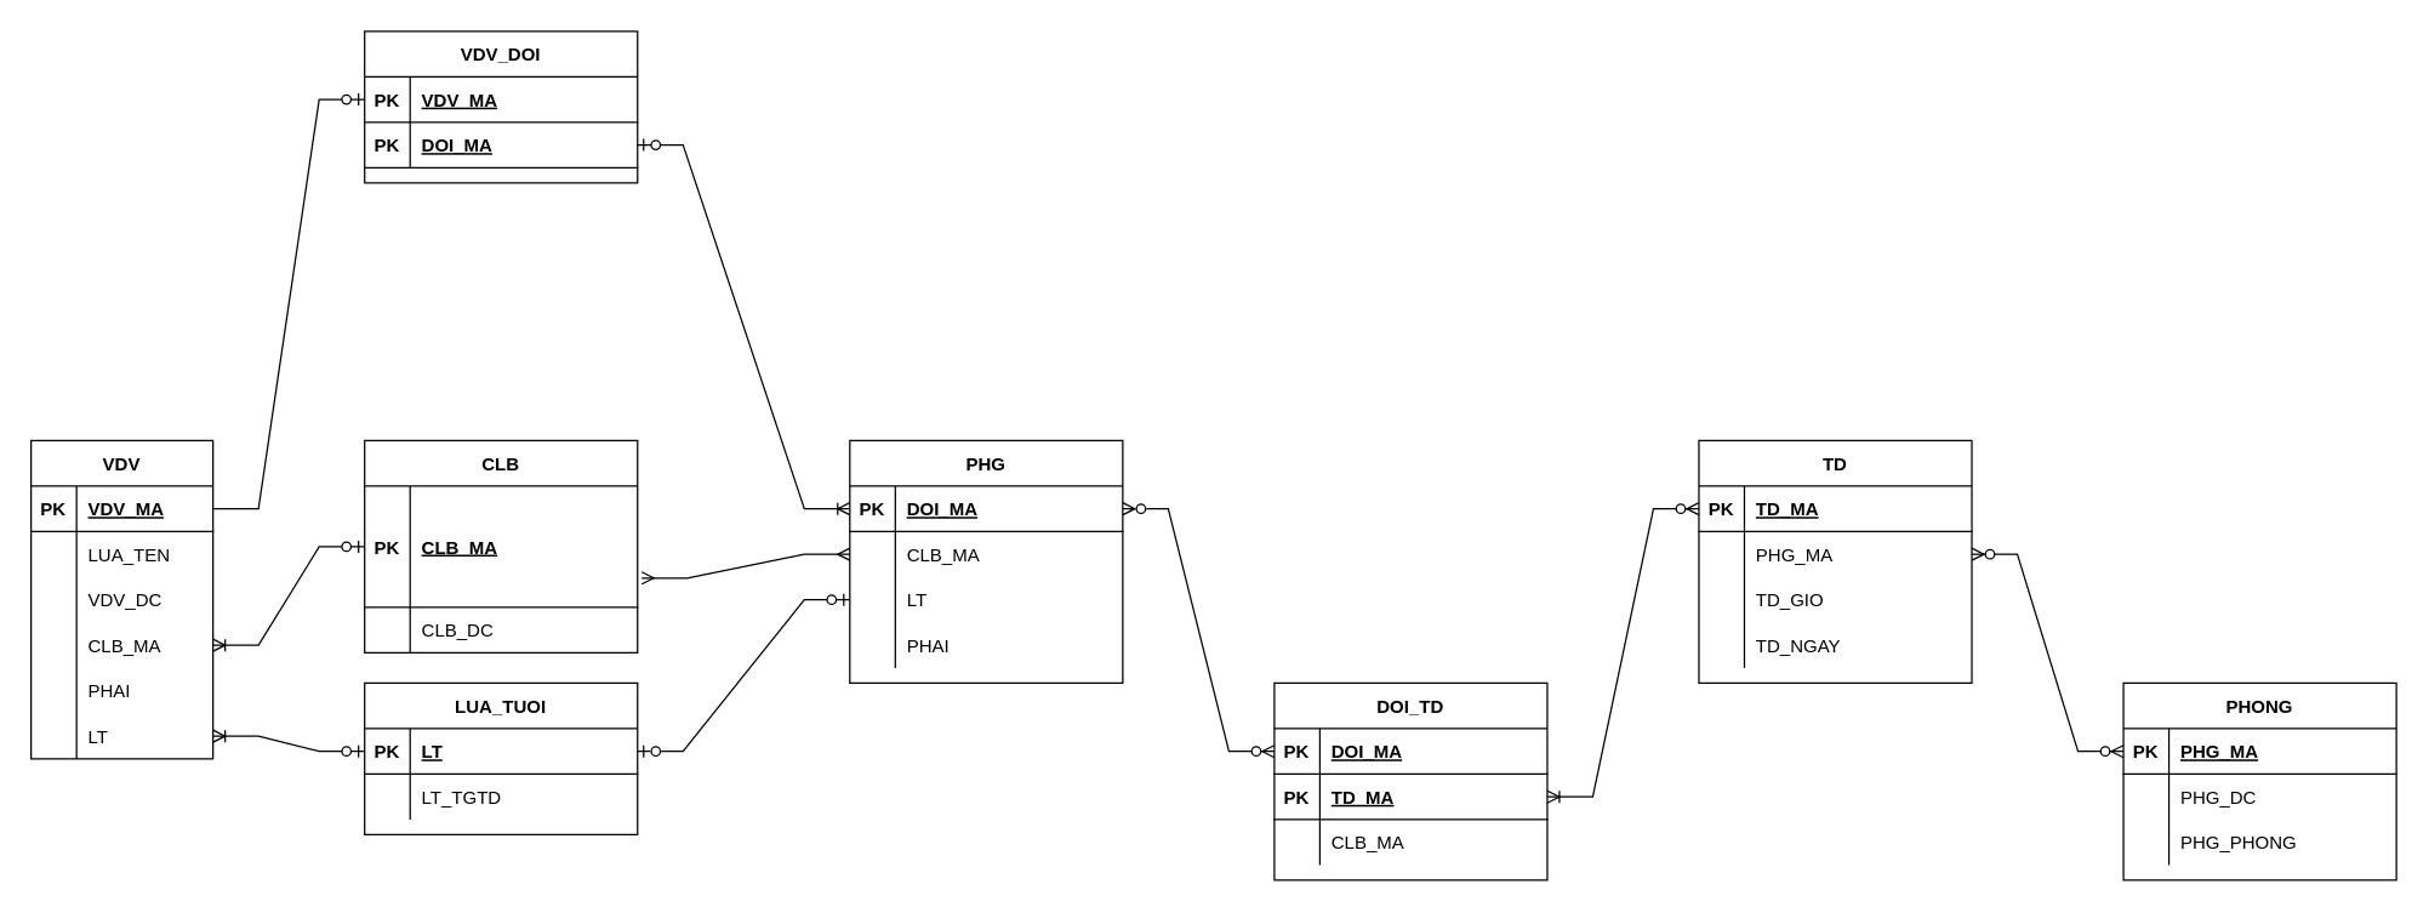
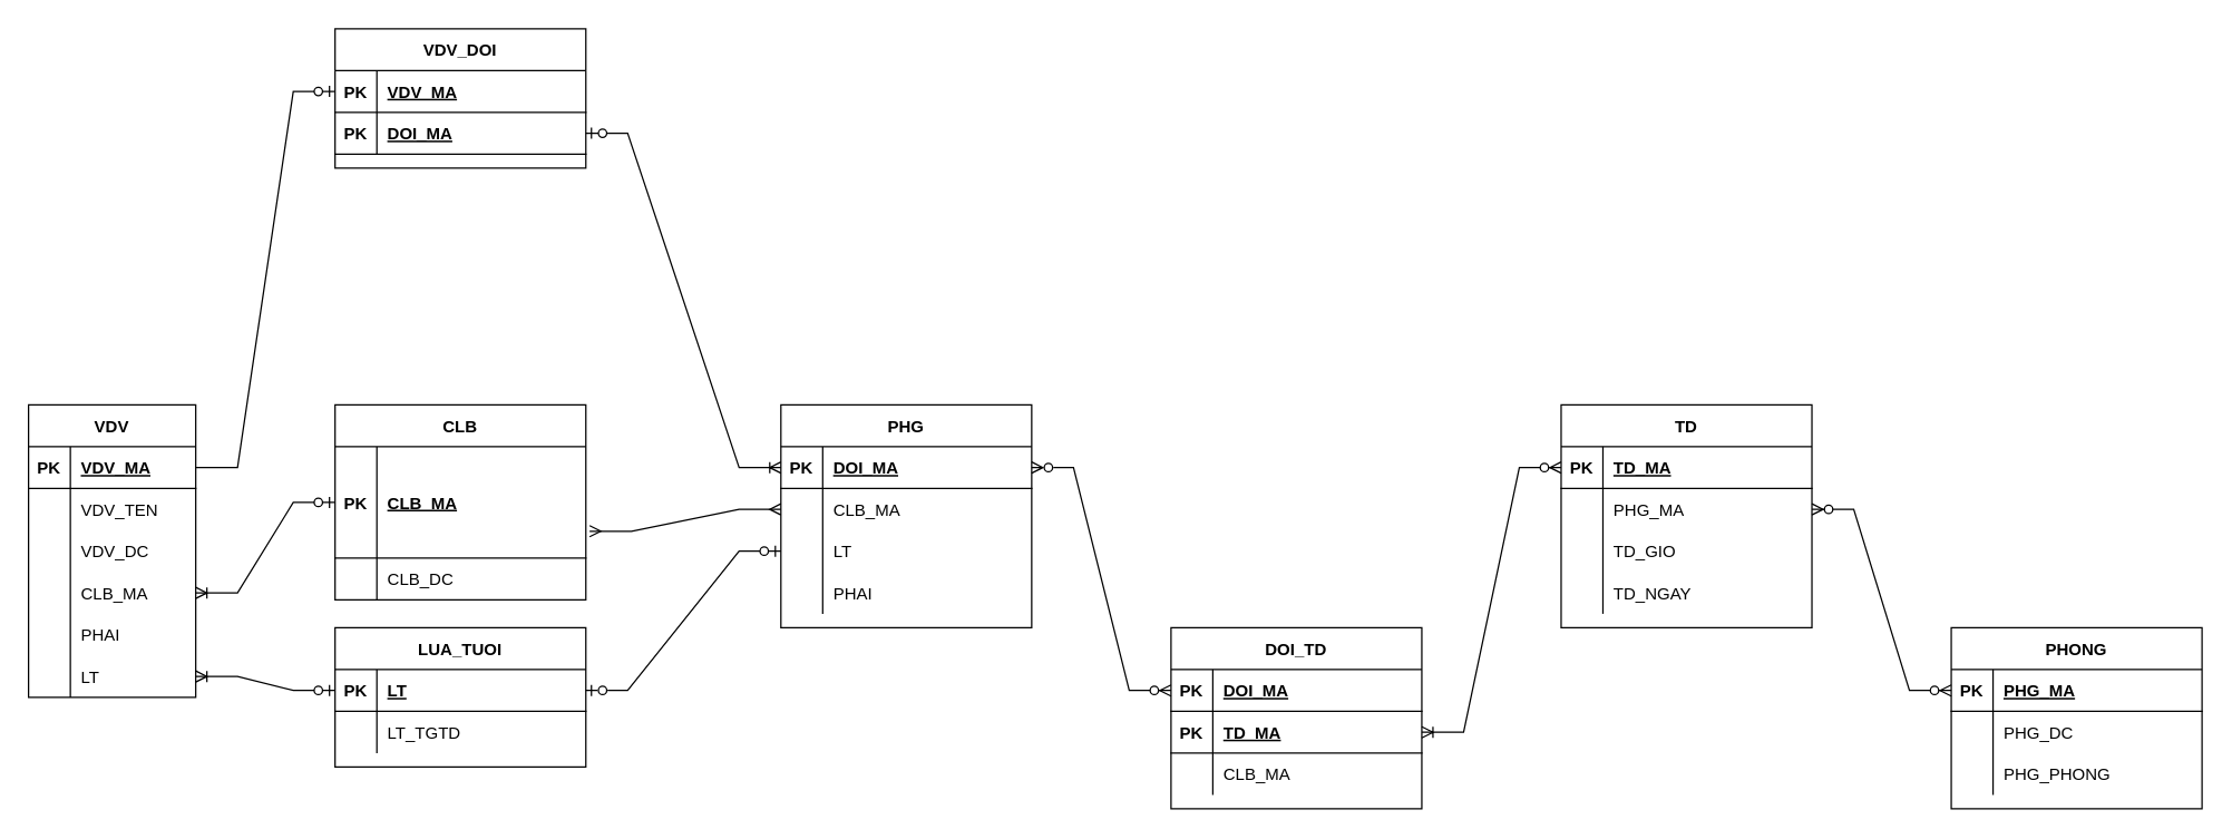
- <mxCell id="73" value="LUA_TEN" style="shape=partialRectangle;connectable=0;fillColor=none;top=0;left=0;bottom=0;right=0;align=left;spacingLeft=6;overflow=hidden;" vertex="1" parent="71"><mxGeometry x="30" width="90" height="30" as="geometry"><mxRectangle width="90" height="30" as="alternateBounds" /></mxGeometry></mxCell>
+ <mxCell id="73" value="VDV_TEN" style="shape=partialRectangle;connectable=0;fillColor=none;top=0;left=0;bottom=0;right=0;align=left;spacingLeft=6;overflow=hidden;" vertex="1" parent="71"><mxGeometry x="30" width="90" height="30" as="geometry"><mxRectangle width="90" height="30" as="alternateBounds" /></mxGeometry></mxCell>
